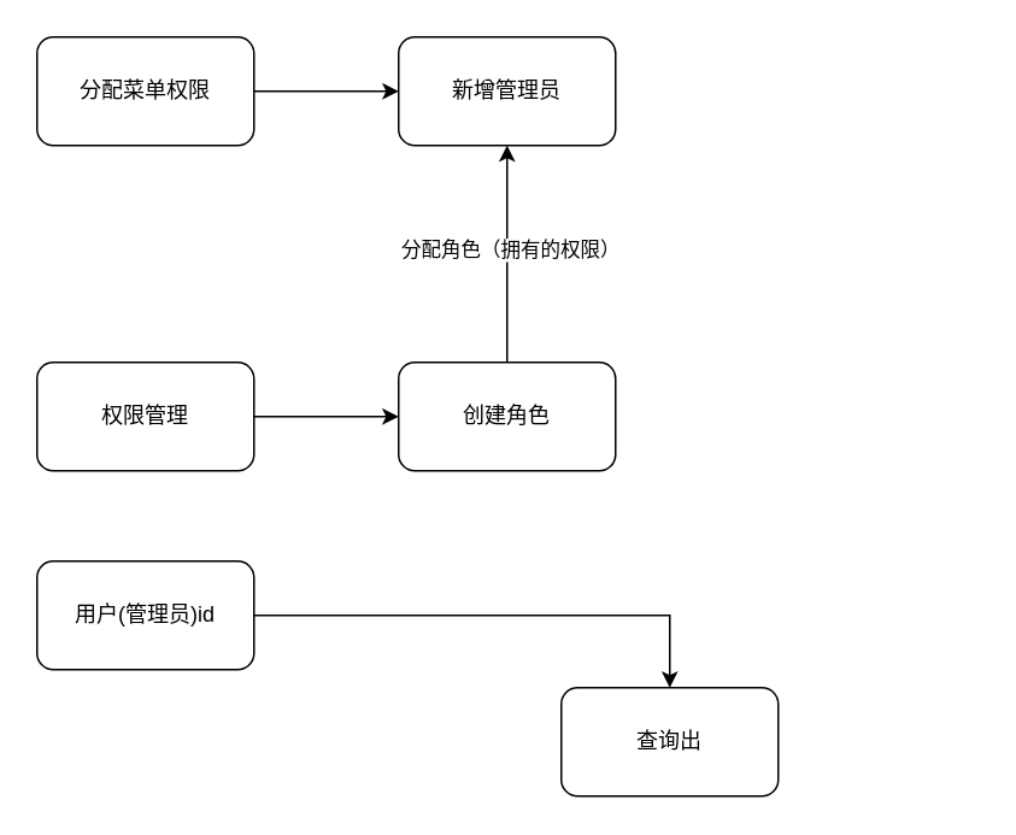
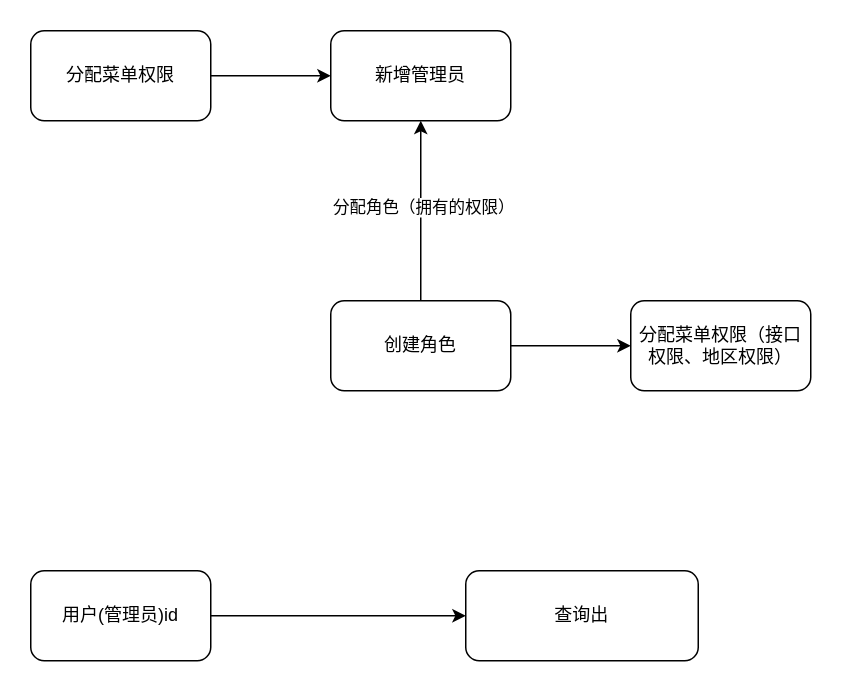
- <mxCell id="3" value="权限管理" style="rounded=1;whiteSpace=wrap;html=1;" vertex="1" parent="1"><mxGeometry x="20" y="200" width="120" height="60" as="geometry" /></mxCell>
- <mxCell id="2" value="" style="edgeStyle=orthogonalEdgeStyle;rounded=0;orthogonalLoop=1;jettySize=auto;html=1;" edge="1" parent="1" source="3" target="7"><mxGeometry relative="1" as="geometry" /></mxCell>
+ <mxCell id="4" value="" style="edgeStyle=orthogonalEdgeStyle;rounded=0;orthogonalLoop=1;jettySize=auto;html=1;" edge="1" parent="1" source="7" target="8"><mxGeometry relative="1" as="geometry" /></mxCell>
+ <mxCell id="8" value="分配菜单权限（接口权限、地区权限）" style="whiteSpace=wrap;html=1;rounded=1;" vertex="1" parent="1"><mxGeometry x="420" y="200" width="120" height="60" as="geometry" /></mxCell>
- <mxCell id="13" value="用户(管理员)id" style="rounded=1;whiteSpace=wrap;html=1;" vertex="1" parent="1"><mxGeometry x="20" y="310" width="120" height="60" as="geometry" /></mxCell>
+ <mxCell id="13" value="用户(管理员)id" style="rounded=1;whiteSpace=wrap;html=1;" vertex="1" parent="1"><mxGeometry x="20" y="380" width="120" height="60" as="geometry" /></mxCell>
- <mxCell id="14" value="查询出" style="whiteSpace=wrap;html=1;rounded=1;" vertex="1" parent="1"><mxGeometry x="310" y="380" width="120" height="60" as="geometry" /></mxCell>
+ <mxCell id="14" value="查询出" style="whiteSpace=wrap;html=1;rounded=1;" vertex="1" parent="1"><mxGeometry x="310" y="380" width="155" height="60" as="geometry" /></mxCell>
